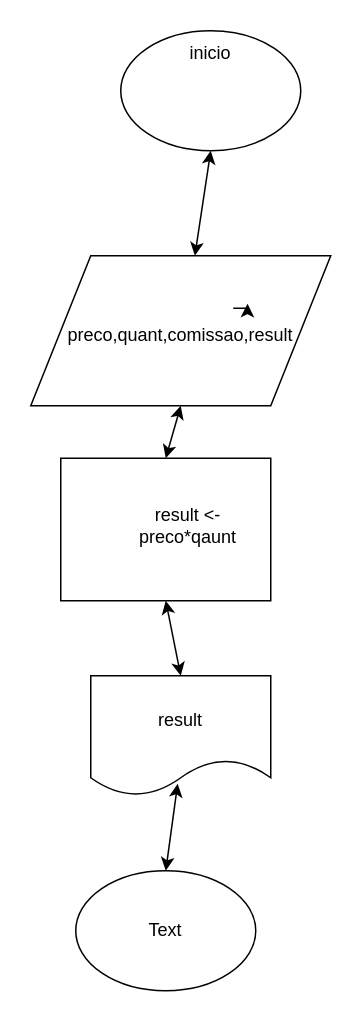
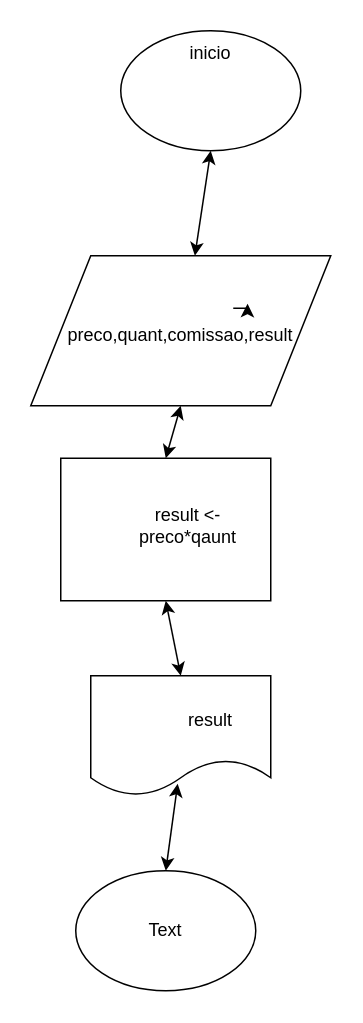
- <mxCell id="8" value="result" style="text;html=1;strokeColor=none;fillColor=none;align=center;verticalAlign=middle;whiteSpace=wrap;rounded=0;" vertex="1" parent="1"><mxGeometry x="100" y="470" width="40" height="20" as="geometry" /></mxCell>
+ <mxCell id="8" value="result" style="text;html=1;strokeColor=none;fillColor=none;align=center;verticalAlign=middle;whiteSpace=wrap;rounded=0;" vertex="1" parent="1"><mxGeometry x="120" y="470" width="40" height="20" as="geometry" /></mxCell>
